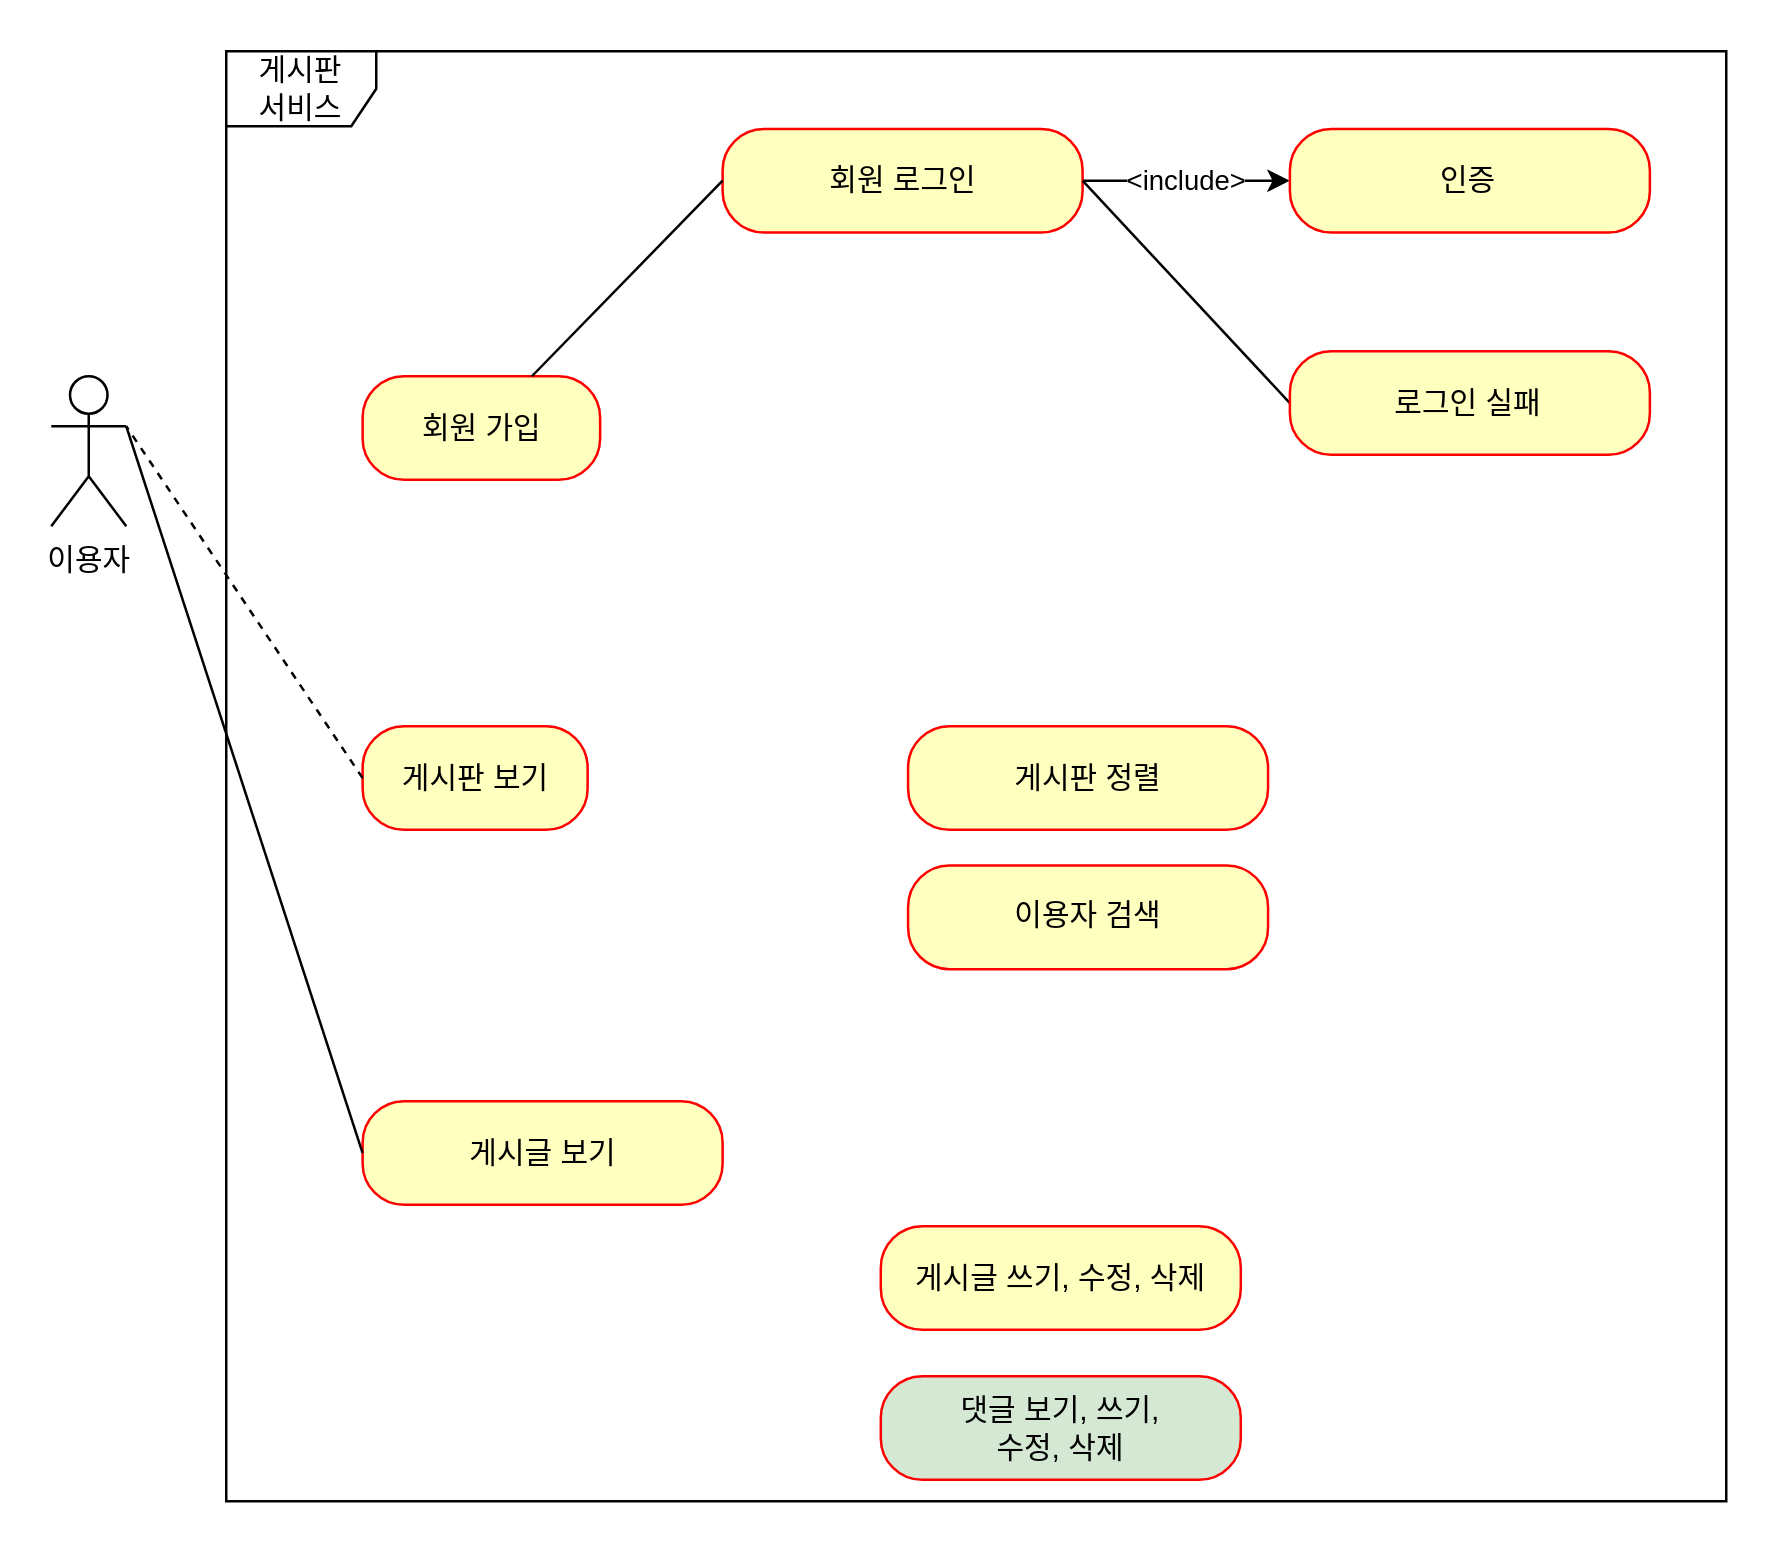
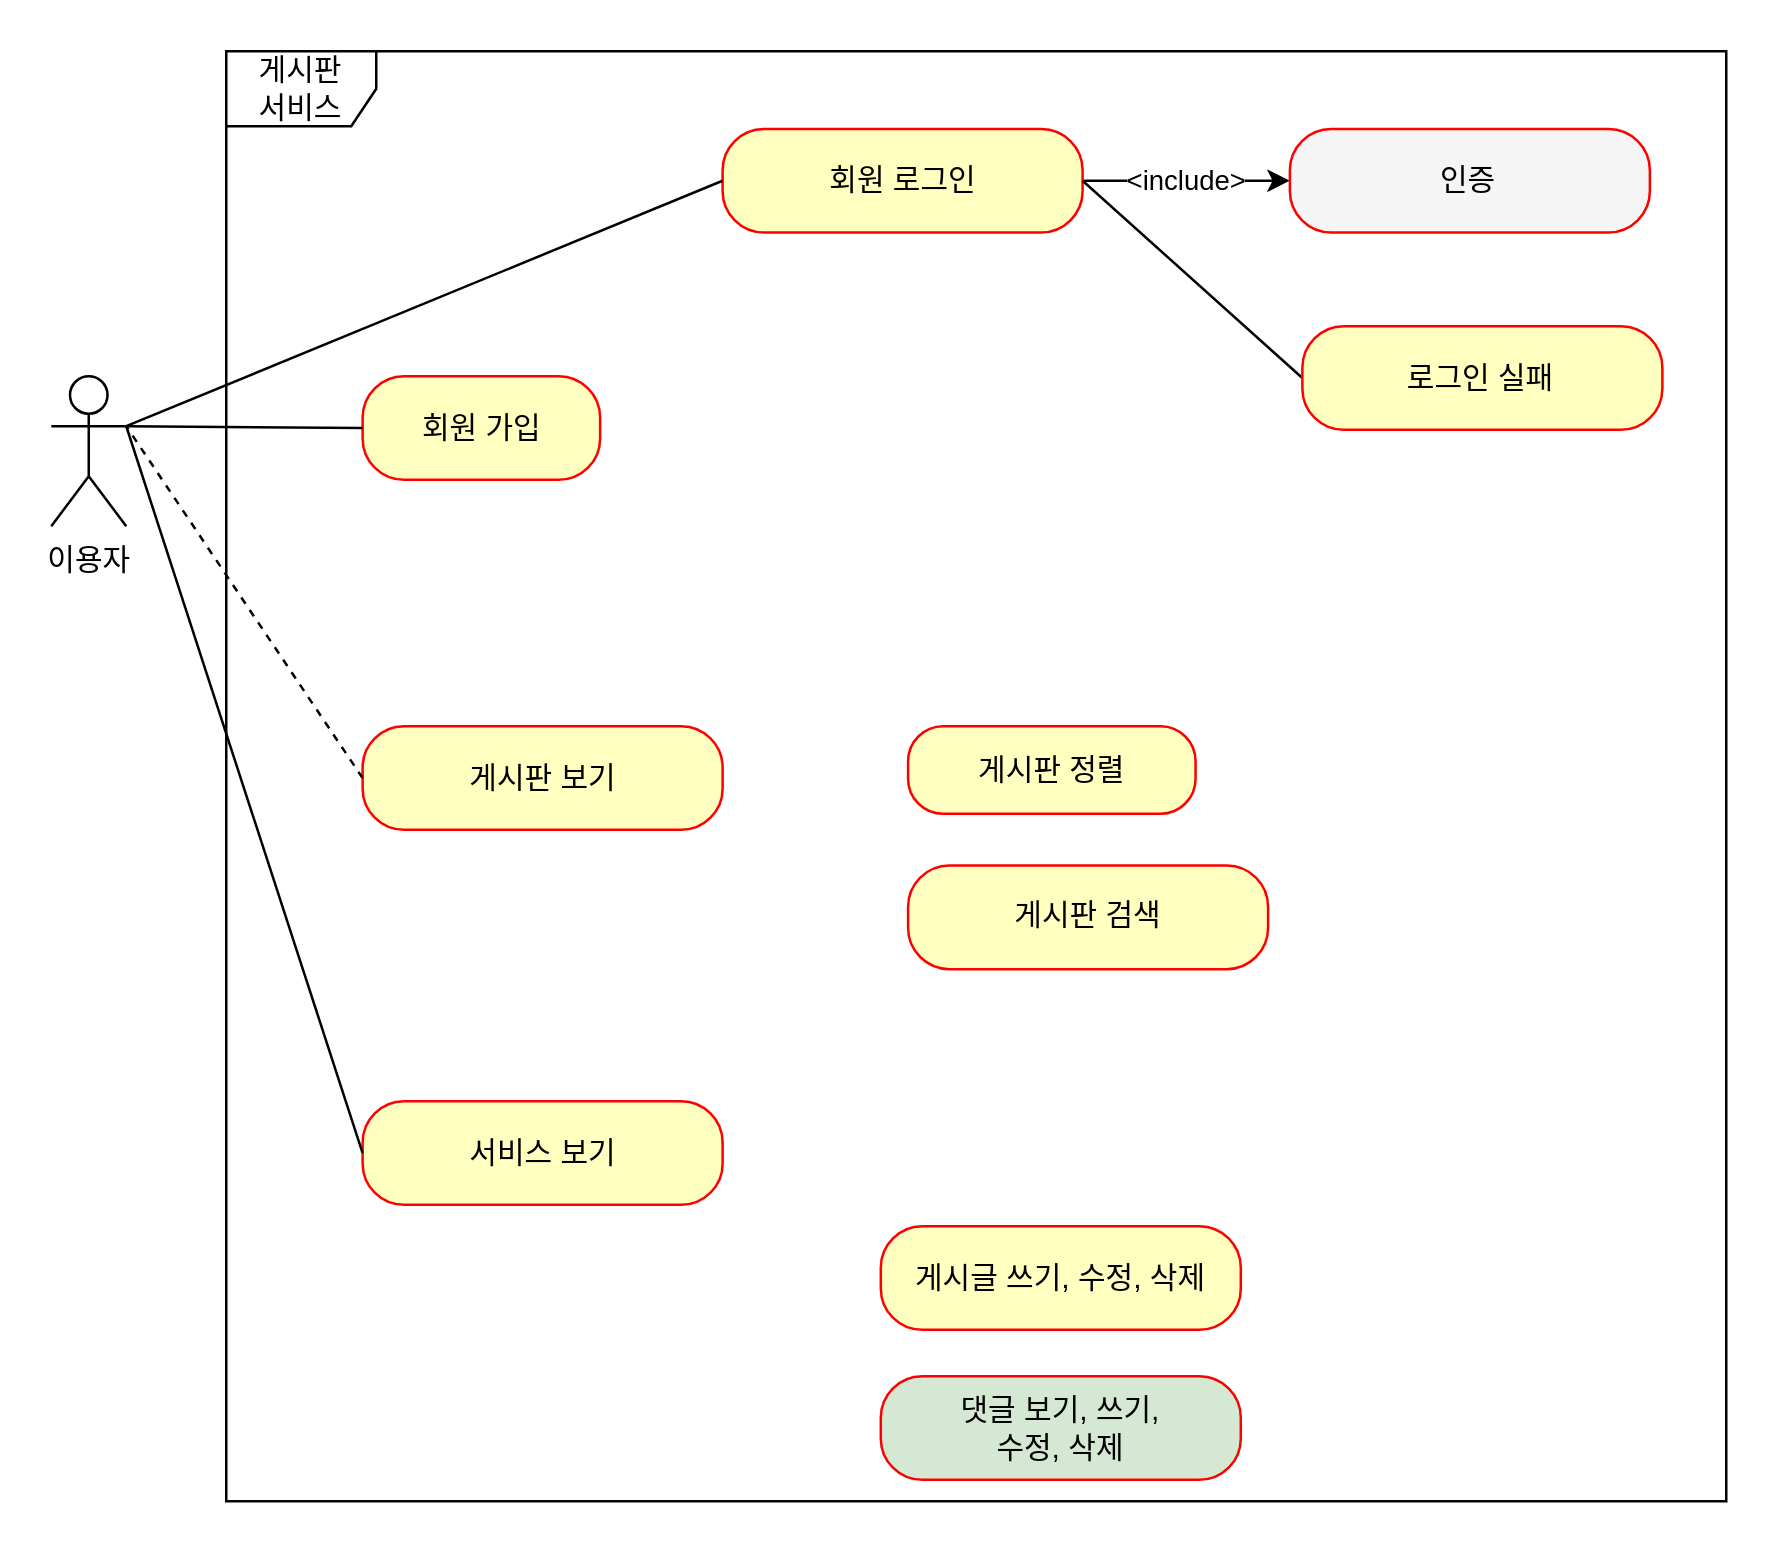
- <mxCell id="9" value="인증" style="rounded=1;whiteSpace=wrap;html=1;arcSize=40;fontColor=#000000;fillColor=#ffffc0;strokeColor=#ff0000;" vertex="1" parent="3"><mxGeometry x="425.455" y="31.071" width="144" height="41.429" as="geometry" /></mxCell>
+ <mxCell id="9" value="인증" style="rounded=1;whiteSpace=wrap;html=1;arcSize=40;fontColor=#000000;fillColor=#f5f5f5;strokeColor=#ff0000;" vertex="1" parent="3"><mxGeometry x="425.455" y="31.071" width="144" height="41.429" as="geometry" /></mxCell>
- <mxCell id="17" style="edgeStyle=none;rounded=0;orthogonalLoop=1;jettySize=auto;html=1;exitX=0;exitY=0.5;exitDx=0;exitDy=0;endArrow=none;endFill=0;" edge="1" parent="1" source="8" target="4"><mxGeometry relative="1" as="geometry"><mxPoint x="50" y="150" as="targetPoint" /></mxGeometry></mxCell>
+ <mxCell id="17" style="edgeStyle=none;rounded=0;orthogonalLoop=1;jettySize=auto;html=1;exitX=0;exitY=0.5;exitDx=0;exitDy=0;endArrow=none;endFill=0;entryX=1;entryY=0.333;entryDx=0;entryDy=0;entryPerimeter=0;" edge="1" parent="1" source="8" target="2"><mxGeometry relative="1" as="geometry"><mxPoint x="50" y="150" as="targetPoint" /></mxGeometry></mxCell>
- <mxCell id="11" value="로그인 실패" style="rounded=1;whiteSpace=wrap;html=1;arcSize=40;fontColor=#000000;fillColor=#ffffc0;strokeColor=#ff0000;" vertex="1" parent="3"><mxGeometry x="425.455" y="120.001" width="144" height="41.429" as="geometry" /></mxCell>
+ <mxCell id="11" value="로그인 실패" style="rounded=1;whiteSpace=wrap;html=1;arcSize=40;fontColor=#000000;fillColor=#ffffc0;strokeColor=#ff0000;" vertex="1" parent="3"><mxGeometry x="430.455" y="110.001" width="144" height="41.429" as="geometry" /></mxCell>
+ <mxCell id="16" style="rounded=0;orthogonalLoop=1;jettySize=auto;html=1;exitX=0;exitY=0.5;exitDx=0;exitDy=0;endArrow=none;endFill=0;entryX=1;entryY=0.333;entryDx=0;entryDy=0;entryPerimeter=0;" edge="1" parent="1" source="4" target="2"><mxGeometry relative="1" as="geometry"><mxPoint x="60" y="170" as="targetPoint" /></mxGeometry></mxCell>
- <mxCell id="5" value="게시판 보기" style="rounded=1;whiteSpace=wrap;html=1;arcSize=40;fontColor=#000000;fillColor=#ffffc0;strokeColor=#ff0000;" vertex="1" parent="3"><mxGeometry x="54.545" y="270.003" width="90" height="41.429" as="geometry" /></mxCell>
+ <mxCell id="5" value="게시판 보기" style="rounded=1;whiteSpace=wrap;html=1;arcSize=40;fontColor=#000000;fillColor=#ffffc0;strokeColor=#ff0000;" vertex="1" parent="3"><mxGeometry x="54.545" y="270.003" width="144" height="41.429" as="geometry" /></mxCell>
- <mxCell id="12" value="게시판 정렬" style="rounded=1;whiteSpace=wrap;html=1;arcSize=40;fontColor=#000000;fillColor=#ffffc0;strokeColor=#ff0000;" vertex="1" parent="3"><mxGeometry x="272.727" y="270.003" width="144" height="41.429" as="geometry" /></mxCell>
+ <mxCell id="12" value="게시판 정렬" style="rounded=1;whiteSpace=wrap;html=1;arcSize=40;fontColor=#000000;fillColor=#ffffc0;strokeColor=#ff0000;" vertex="1" parent="3"><mxGeometry x="272.727" y="270.003" width="115" height="35" as="geometry" /></mxCell>
- <mxCell id="13" value="이용자 검색" style="rounded=1;whiteSpace=wrap;html=1;arcSize=40;fontColor=#000000;fillColor=#ffffc0;strokeColor=#ff0000;" vertex="1" parent="3"><mxGeometry x="272.727" y="325.723" width="144" height="41.429" as="geometry" /></mxCell>
+ <mxCell id="13" value="게시판 검색" style="rounded=1;whiteSpace=wrap;html=1;arcSize=40;fontColor=#000000;fillColor=#ffffc0;strokeColor=#ff0000;" vertex="1" parent="3"><mxGeometry x="272.727" y="325.723" width="144" height="41.429" as="geometry" /></mxCell>
- <mxCell id="6" value="게시글 보기" style="rounded=1;whiteSpace=wrap;html=1;arcSize=40;fontColor=#000000;fillColor=#ffffc0;strokeColor=#ff0000;" vertex="1" parent="3"><mxGeometry x="54.545" y="420.003" width="144" height="41.429" as="geometry" /></mxCell>
+ <mxCell id="6" value="서비스 보기" style="rounded=1;whiteSpace=wrap;html=1;arcSize=40;fontColor=#000000;fillColor=#ffffc0;strokeColor=#ff0000;" vertex="1" parent="3"><mxGeometry x="54.545" y="420.003" width="144" height="41.429" as="geometry" /></mxCell>
